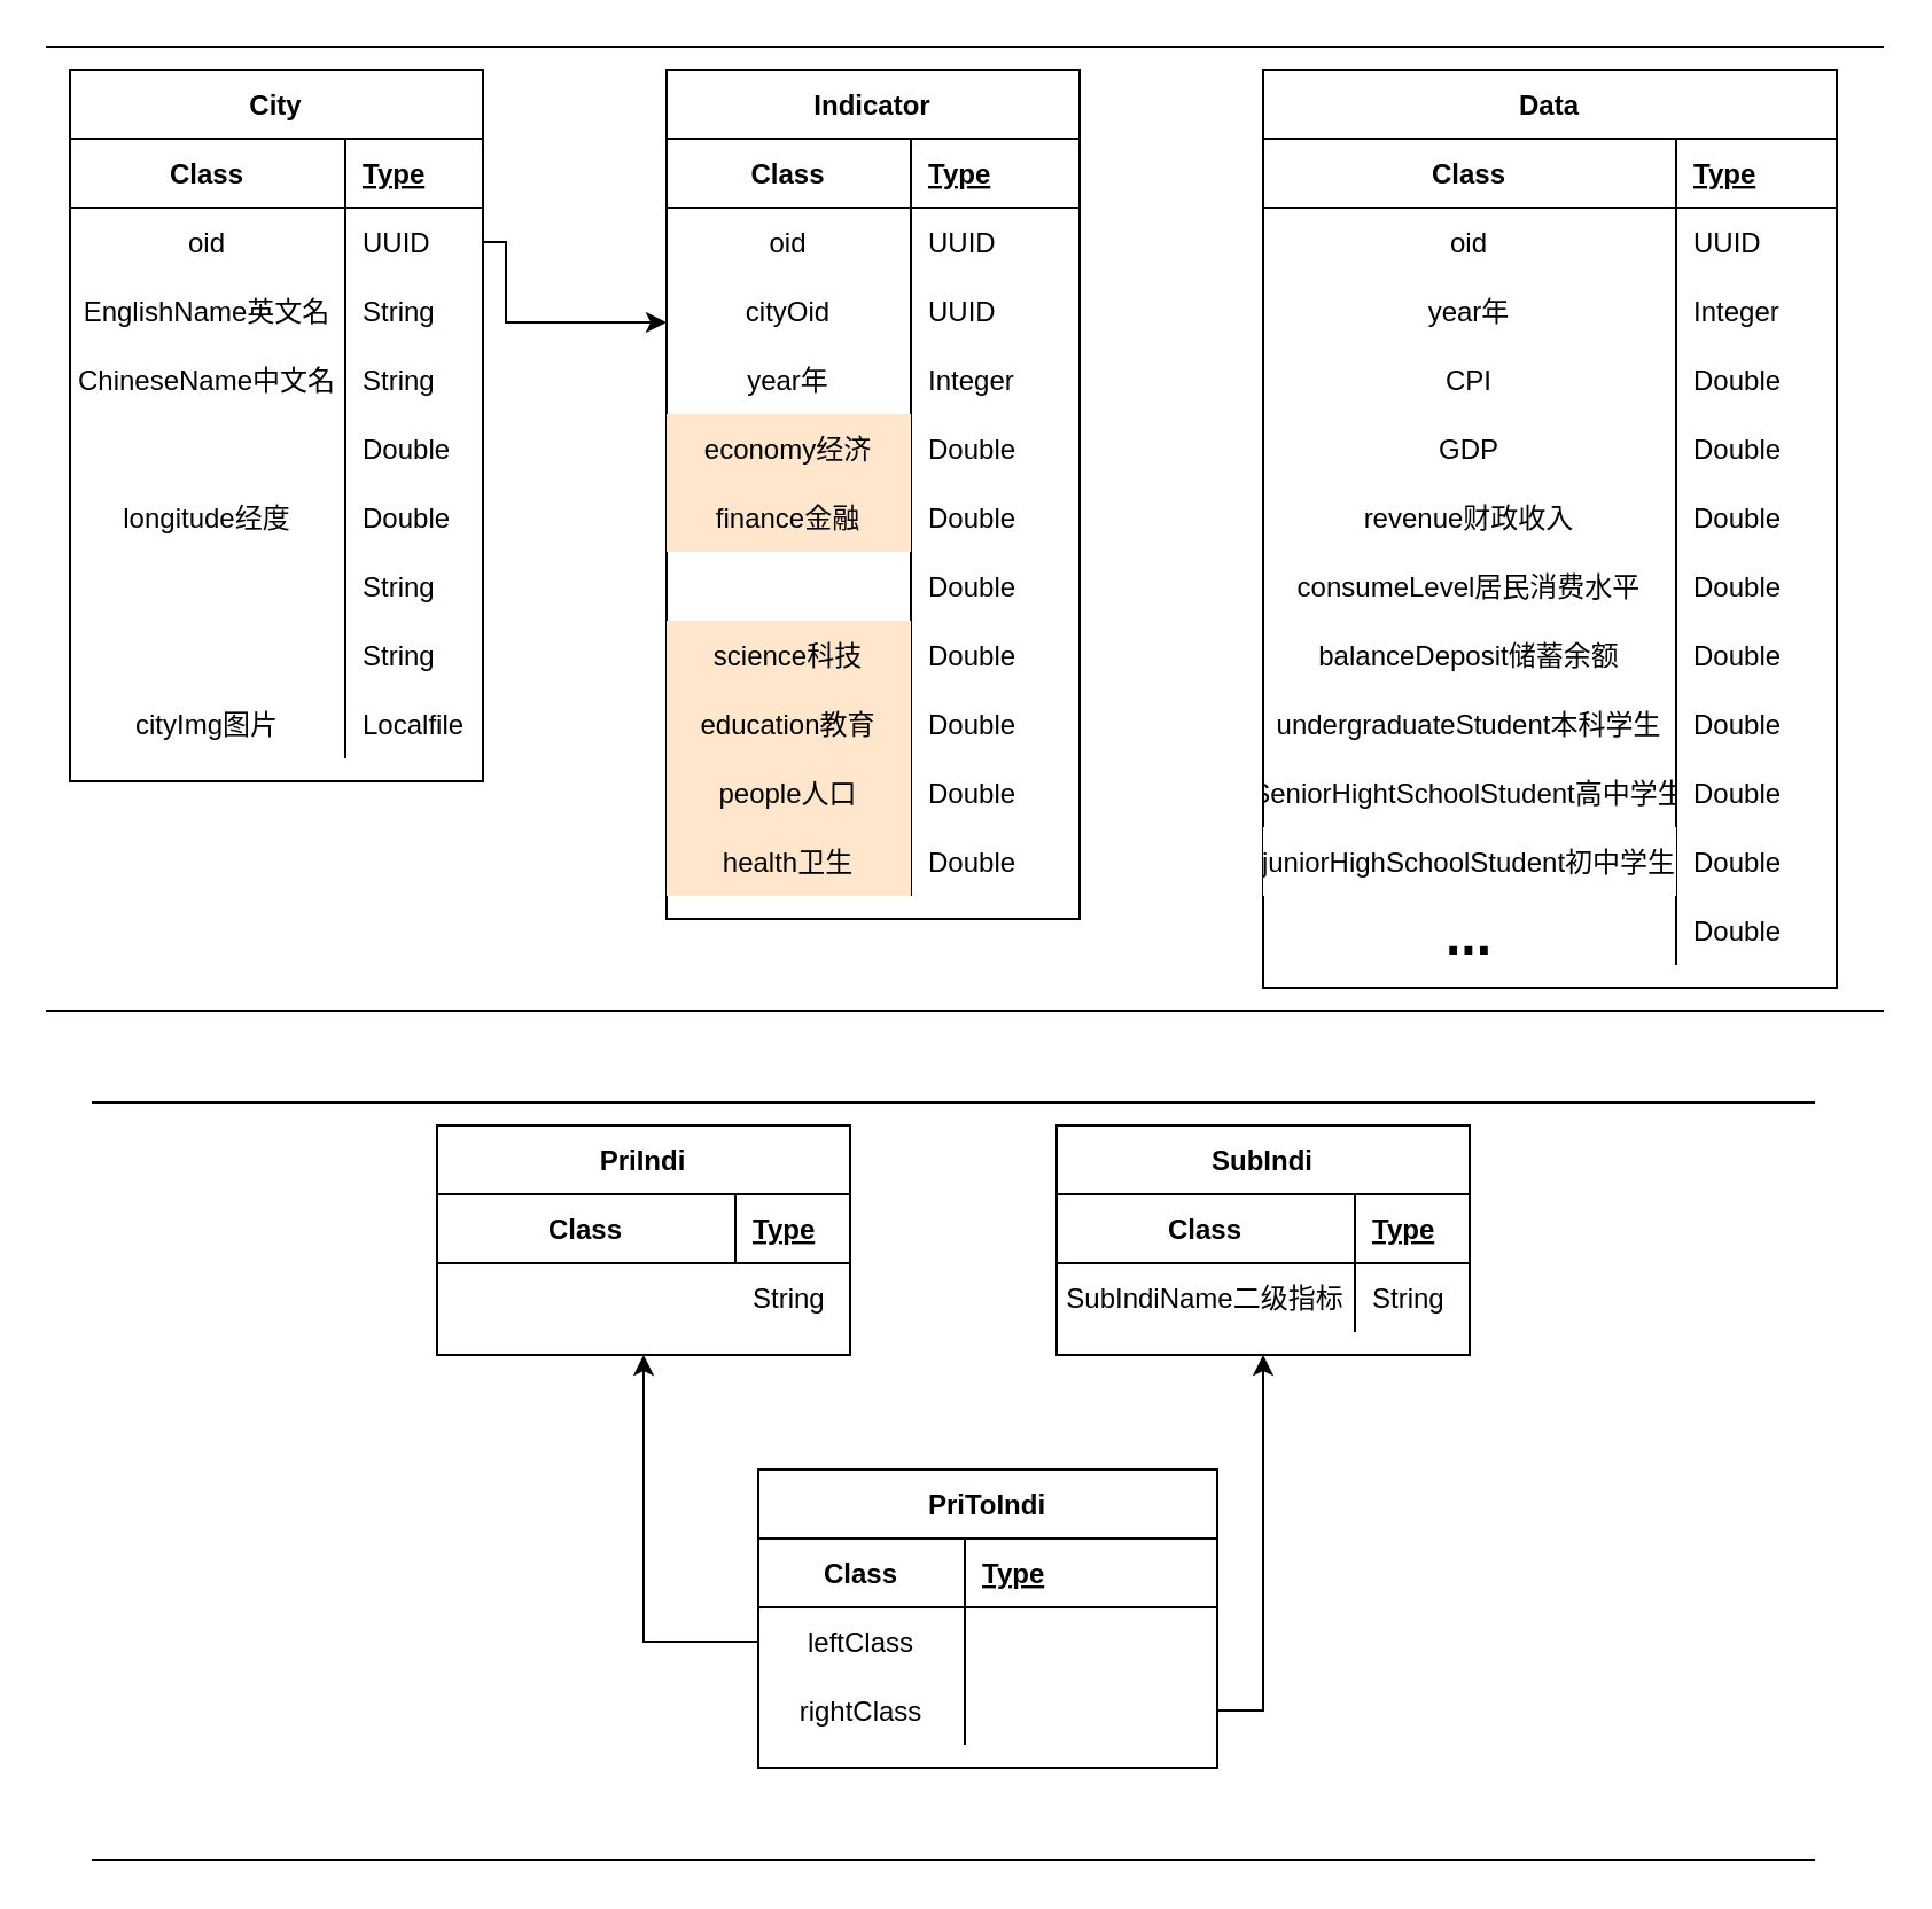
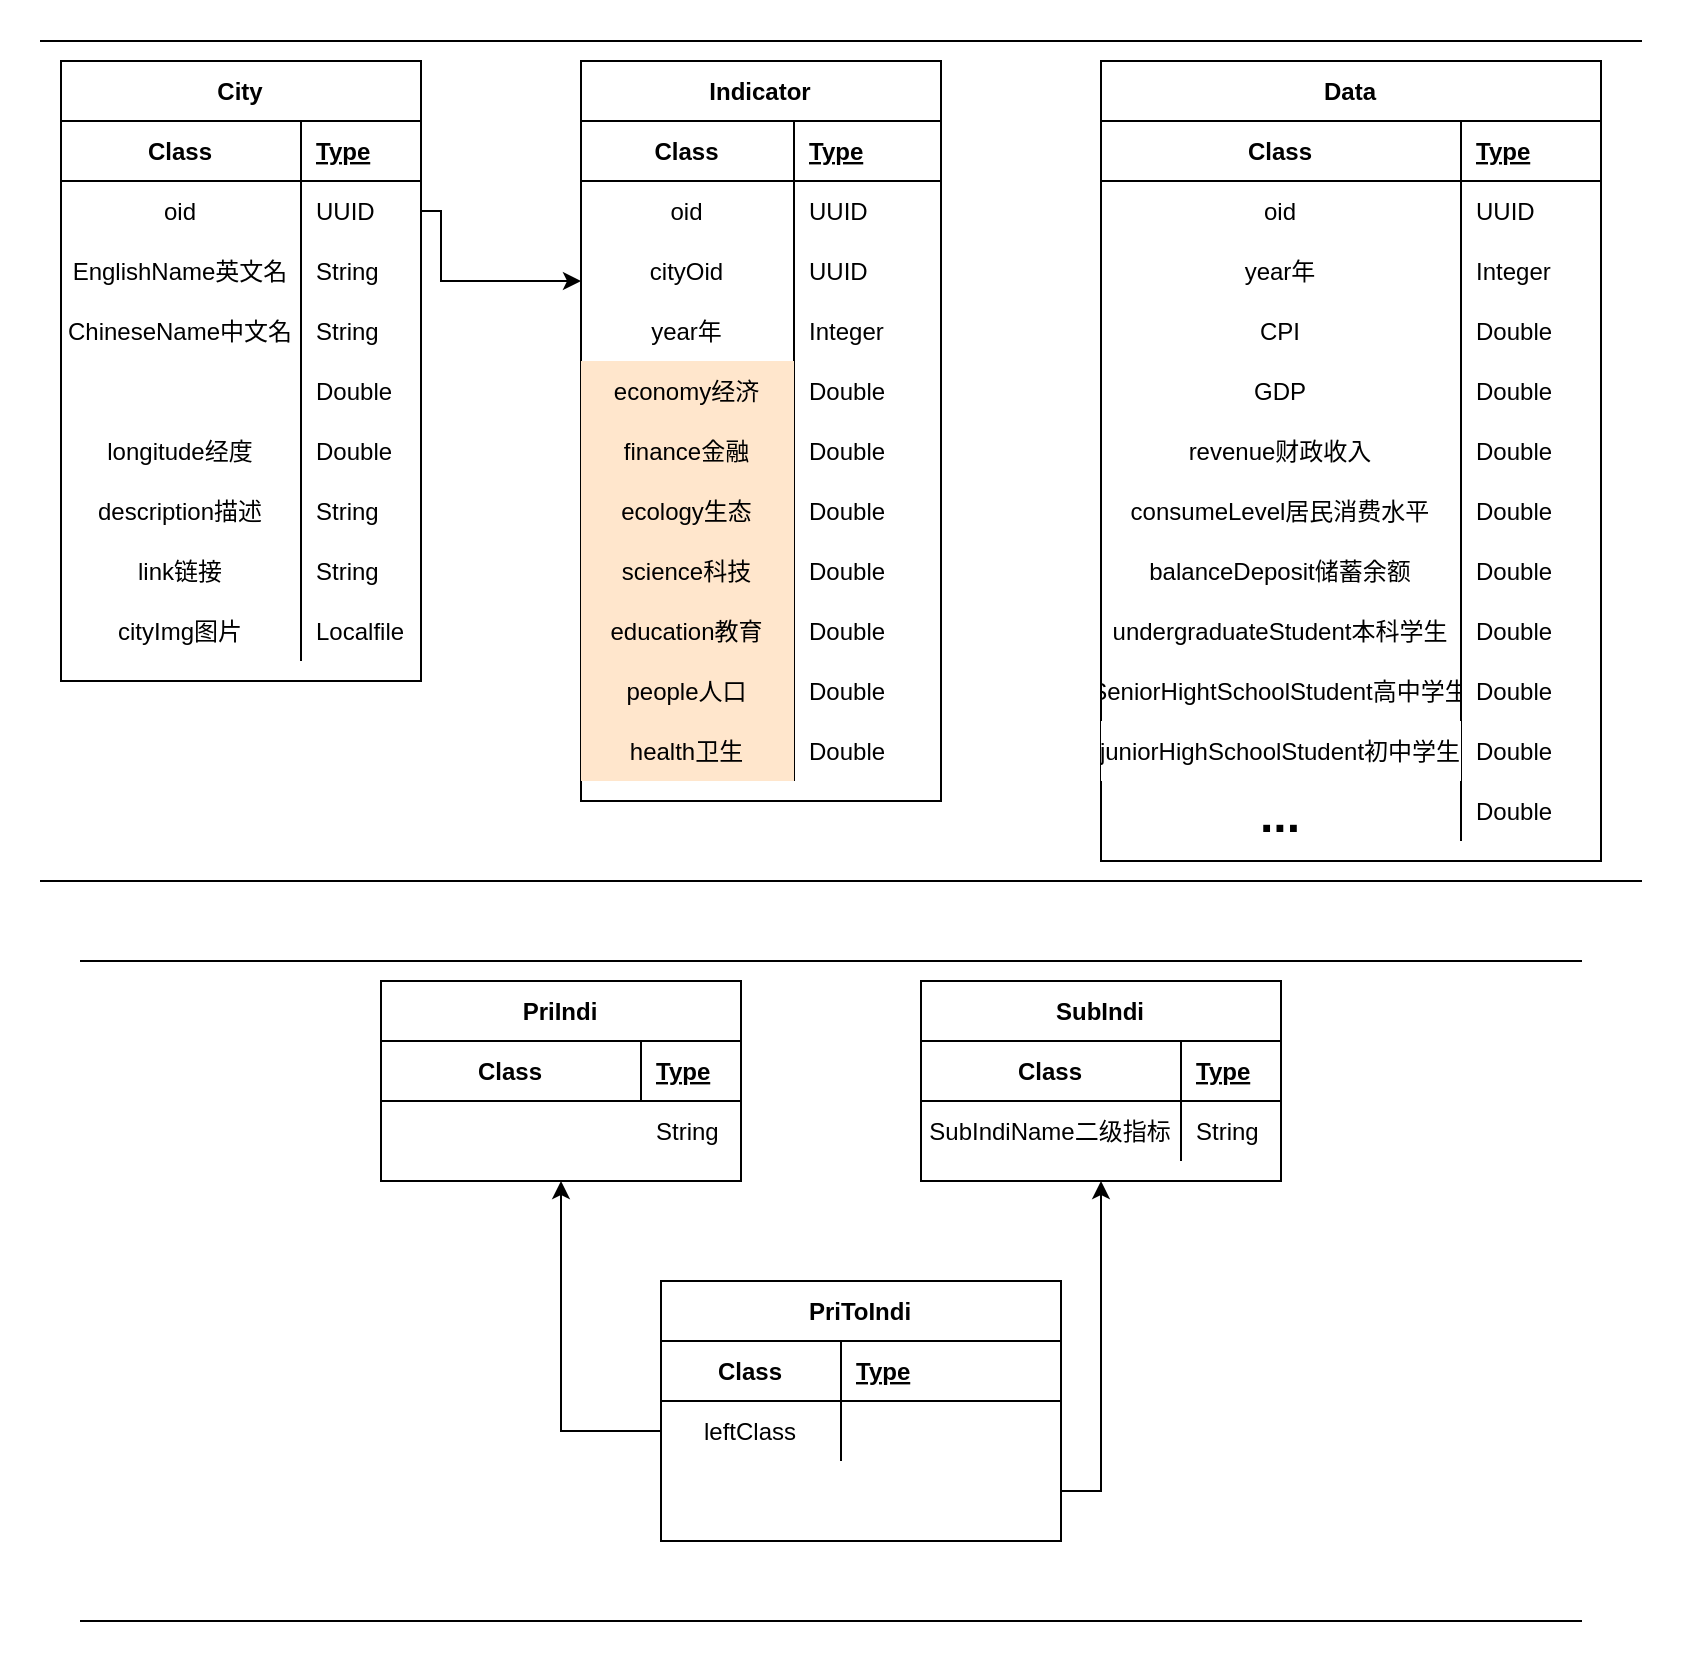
+ <mxCell id="95" value="description描述" style="shape=partialRectangle;connectable=0;fillColor=none;top=0;left=0;bottom=0;right=0;editable=1;overflow=hidden;" parent="94" vertex="1"><mxGeometry width="120" height="30" as="geometry" /></mxCell>
+ <mxCell id="25" value="ecology生态" style="shape=partialRectangle;connectable=0;fillColor=#ffe6cc;top=0;left=0;bottom=0;right=0;editable=1;overflow=hidden;strokeColor=#d79b00;" parent="24" vertex="1"><mxGeometry width="106.5" height="30" as="geometry" /></mxCell>
+ <mxCell id="98" value="link链接" style="shape=partialRectangle;connectable=0;fillColor=none;top=0;left=0;bottom=0;right=0;editable=1;overflow=hidden;" parent="97" vertex="1"><mxGeometry width="120" height="30" as="geometry" /></mxCell>
- <mxCell id="126" value="rightClass" style="shape=partialRectangle;connectable=0;fillColor=none;top=0;left=0;bottom=0;right=0;editable=1;overflow=hidden;" parent="125" vertex="1"><mxGeometry width="90" height="30" as="geometry" /></mxCell>
